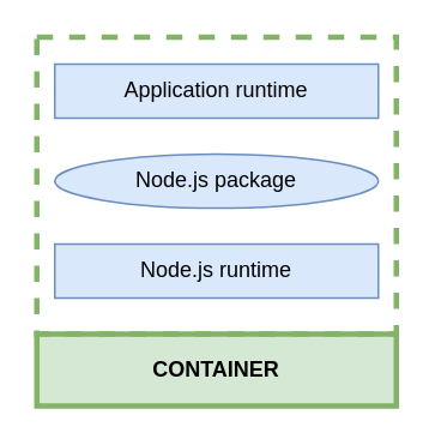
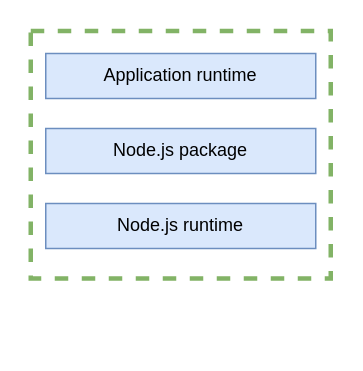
- <mxCell id="4" value="Node.js package" style="ellipse;whiteSpace=wrap;html=1;fillColor=#dae8fc;strokeColor=#6c8ebf;fontStyle=0;" vertex="1" parent="1"><mxGeometry x="30" y="85" width="180" height="30" as="geometry" /></mxCell>
+ <mxCell id="4" value="Node.js package" style="rounded=0;whiteSpace=wrap;html=1;fillColor=#dae8fc;strokeColor=#6c8ebf;fontStyle=0" vertex="1" parent="1"><mxGeometry x="30" y="85" width="180" height="30" as="geometry" /></mxCell>
- <mxCell id="2" value="CONTAINER" style="rounded=0;whiteSpace=wrap;html=1;fillColor=#d5e8d4;strokeColor=#82b366;fontStyle=1;strokeWidth=3;" vertex="1" parent="1"><mxGeometry x="20" y="185" width="200" height="40" as="geometry" /></mxCell>
